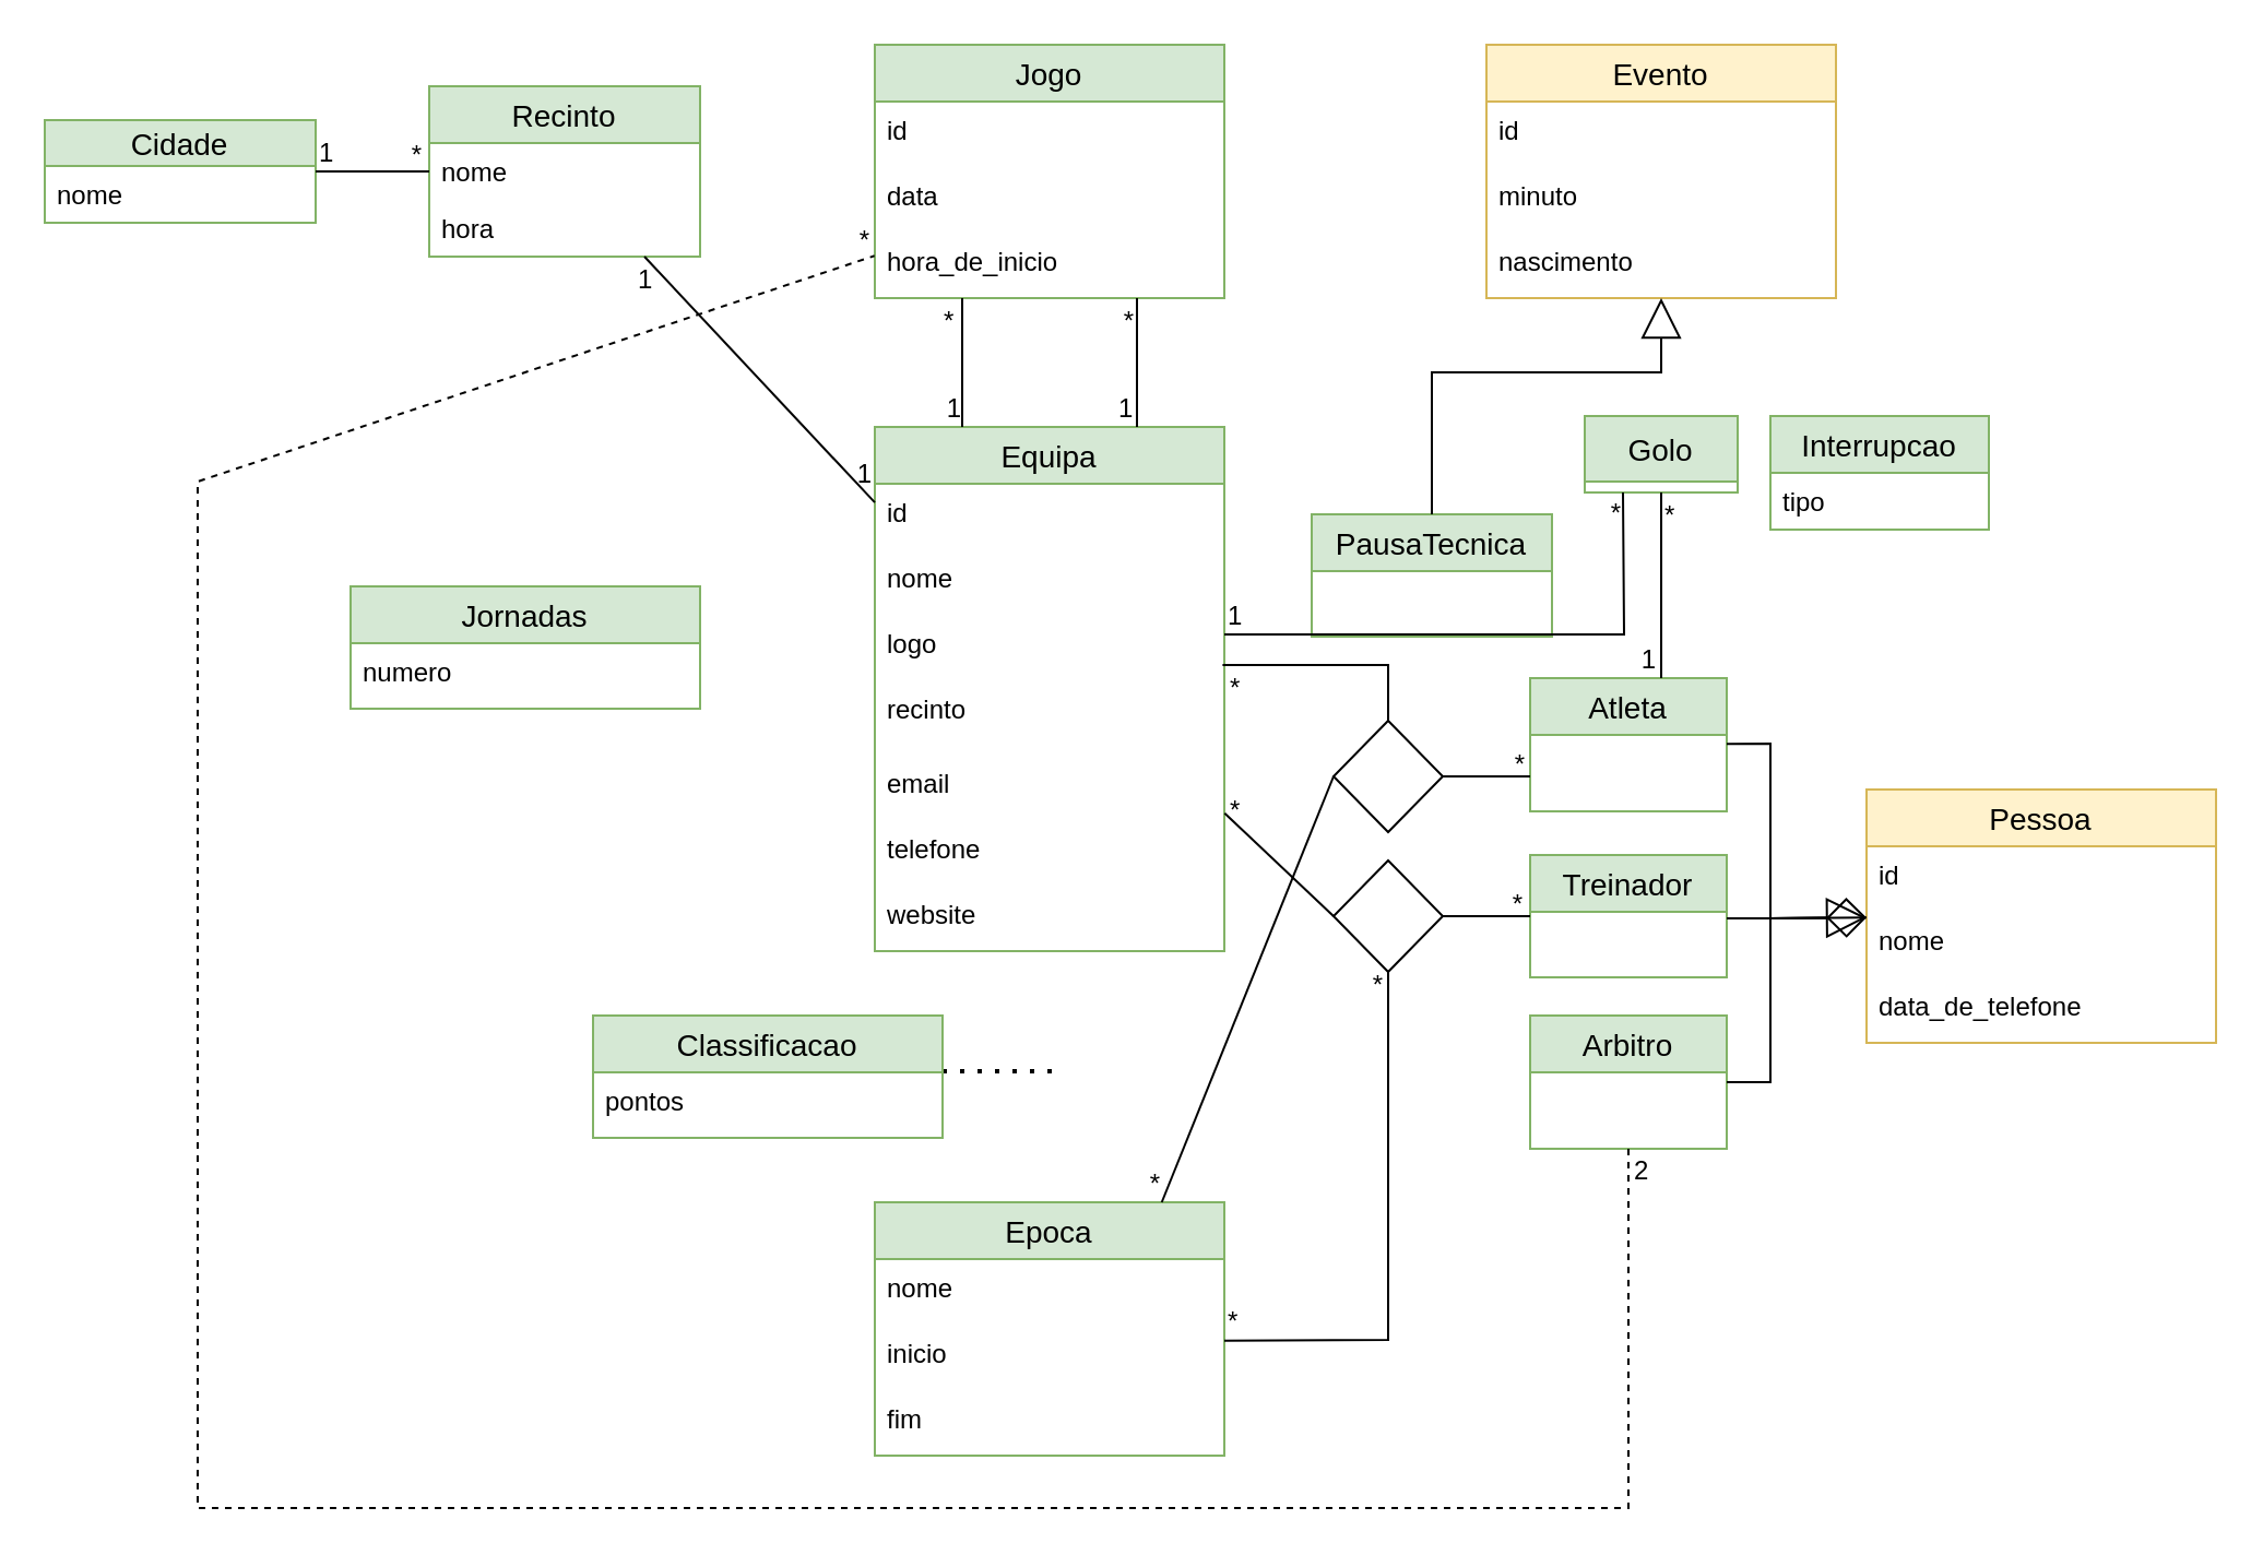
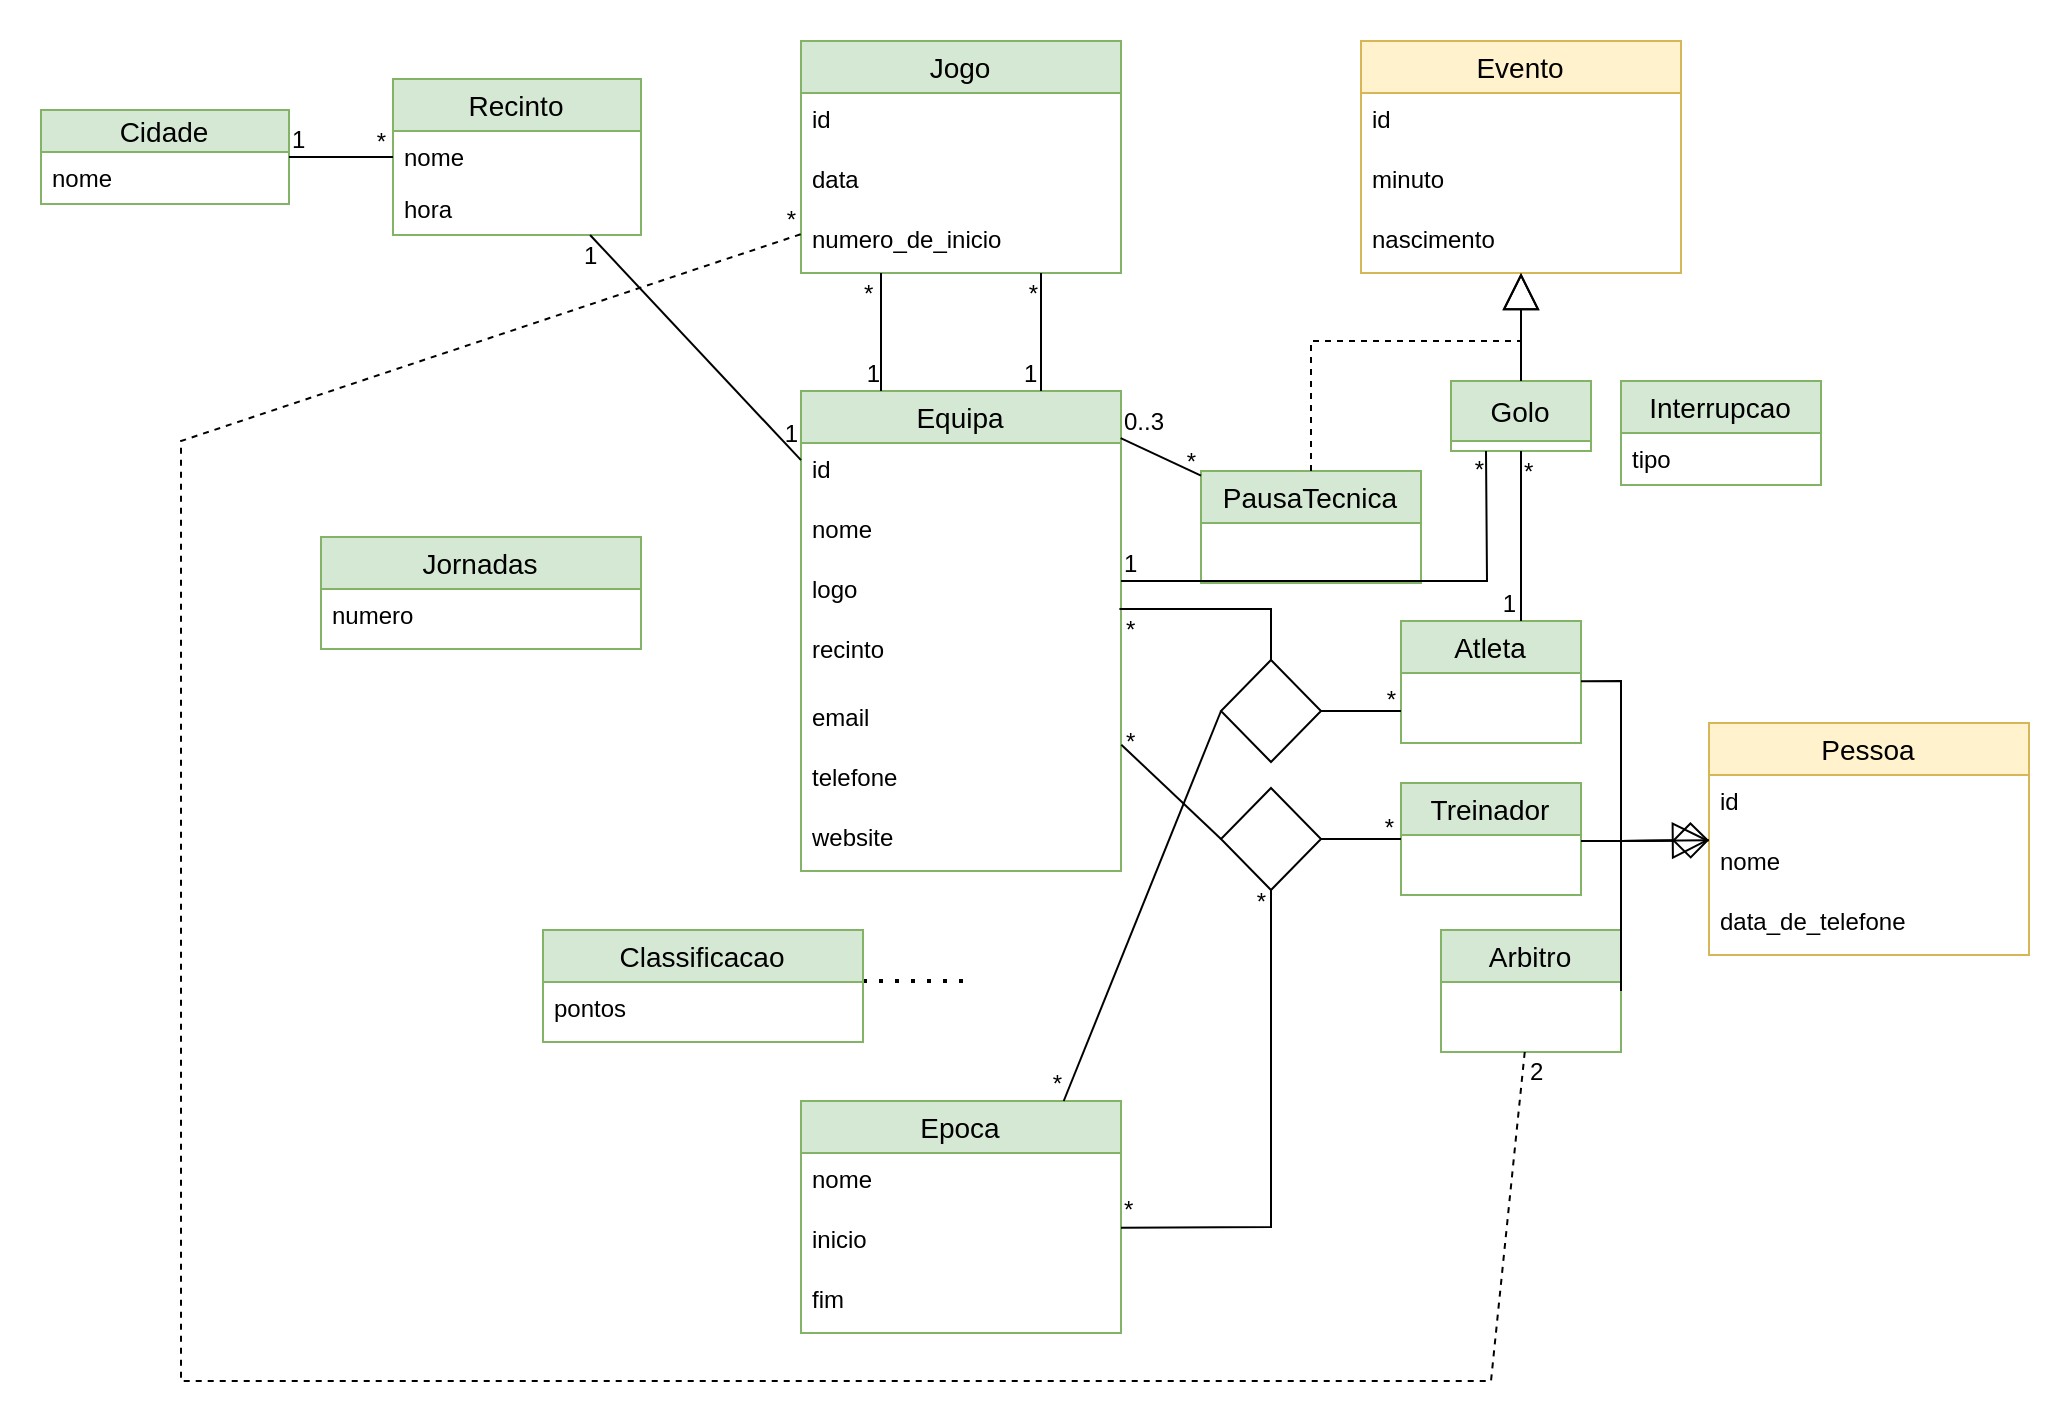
- <mxCell id="11" value="hora_de_inicio" style="text;spacingLeft=4;spacingRight=4;overflow=hidden;rotatable=0;points=[[0,0.5],[1,0.5]];portConstraint=eastwest;fontSize=12;" parent="8" vertex="1"><mxGeometry y="86" width="160" height="30" as="geometry" /></mxCell>
+ <mxCell id="11" value="numero_de_inicio" style="text;spacingLeft=4;spacingRight=4;overflow=hidden;rotatable=0;points=[[0,0.5],[1,0.5]];portConstraint=eastwest;fontSize=12;" parent="8" vertex="1"><mxGeometry y="86" width="160" height="30" as="geometry" /></mxCell>
- <mxCell id="50" value="" style="endArrow=block;endSize=16;endFill=0;html=1;rounded=0;" parent="1" source="39" target="12" edge="1"><mxGeometry x="-0.264" y="17" width="160" relative="1" as="geometry"><mxPoint x="780.67" y="200" as="sourcePoint" /><mxPoint x="772.32" y="146" as="targetPoint" /><mxPoint as="offset" /><Array as="points"><mxPoint x="655" y="170" /><mxPoint x="760" y="170" /></Array></mxGeometry></mxCell>
+ <mxCell id="50" value="" style="endArrow=block;endSize=16;endFill=0;html=1;rounded=0;dashed=1;" parent="1" source="39" target="12" edge="1"><mxGeometry x="-0.264" y="17" width="160" relative="1" as="geometry"><mxPoint x="780.67" y="200" as="sourcePoint" /><mxPoint x="772.32" y="146" as="targetPoint" /><mxPoint as="offset" /><Array as="points"><mxPoint x="655" y="170" /><mxPoint x="760" y="170" /></Array></mxGeometry></mxCell>
+ <mxCell id="49" value="" style="endArrow=block;endSize=16;endFill=0;html=1;rounded=0;" parent="1" source="40" target="12" edge="1"><mxGeometry x="-0.264" y="17" width="160" relative="1" as="geometry"><mxPoint x="690" y="200" as="sourcePoint" /><mxPoint x="728.571" y="146" as="targetPoint" /><mxPoint as="offset" /><Array as="points"><mxPoint x="760" y="160" /></Array></mxGeometry></mxCell>
+ <mxCell id="60" value="" style="endArrow=none;html=1;rounded=0;exitX=0.999;exitY=0.098;exitDx=0;exitDy=0;exitPerimeter=0;" parent="1" source="30" target="39" edge="1"><mxGeometry relative="1" as="geometry"><mxPoint x="610" y="140" as="sourcePoint" /><mxPoint x="770" y="140" as="targetPoint" /></mxGeometry></mxCell>
+ <mxCell id="61" value="0..3" style="resizable=0;html=1;align=left;verticalAlign=bottom;" parent="60" connectable="0" vertex="1"><mxGeometry x="-1" relative="1" as="geometry"><mxPoint as="offset" /></mxGeometry></mxCell>
+ <mxCell id="62" value="*" style="resizable=0;html=1;align=right;verticalAlign=bottom;" parent="60" connectable="0" vertex="1"><mxGeometry x="1" relative="1" as="geometry"><mxPoint x="-2" y="2" as="offset" /></mxGeometry></mxCell>
- <mxCell id="38" value="Arbitro" style="swimlane;fontStyle=0;childLayout=stackLayout;horizontal=1;startSize=26;horizontalStack=0;resizeParent=1;resizeParentMax=0;resizeLast=0;collapsible=1;marginBottom=0;align=center;fontSize=14;fillColor=#d5e8d4;strokeColor=#82b366;" parent="1" vertex="1"><mxGeometry x="700" y="464.5" width="90" height="61" as="geometry" /></mxCell>
+ <mxCell id="38" value="Arbitro" style="swimlane;fontStyle=0;childLayout=stackLayout;horizontal=1;startSize=26;horizontalStack=0;resizeParent=1;resizeParentMax=0;resizeLast=0;collapsible=1;marginBottom=0;align=center;fontSize=14;fillColor=#d5e8d4;strokeColor=#82b366;" parent="1" vertex="1"><mxGeometry x="720" y="464.5" width="90" height="61" as="geometry" /></mxCell>
